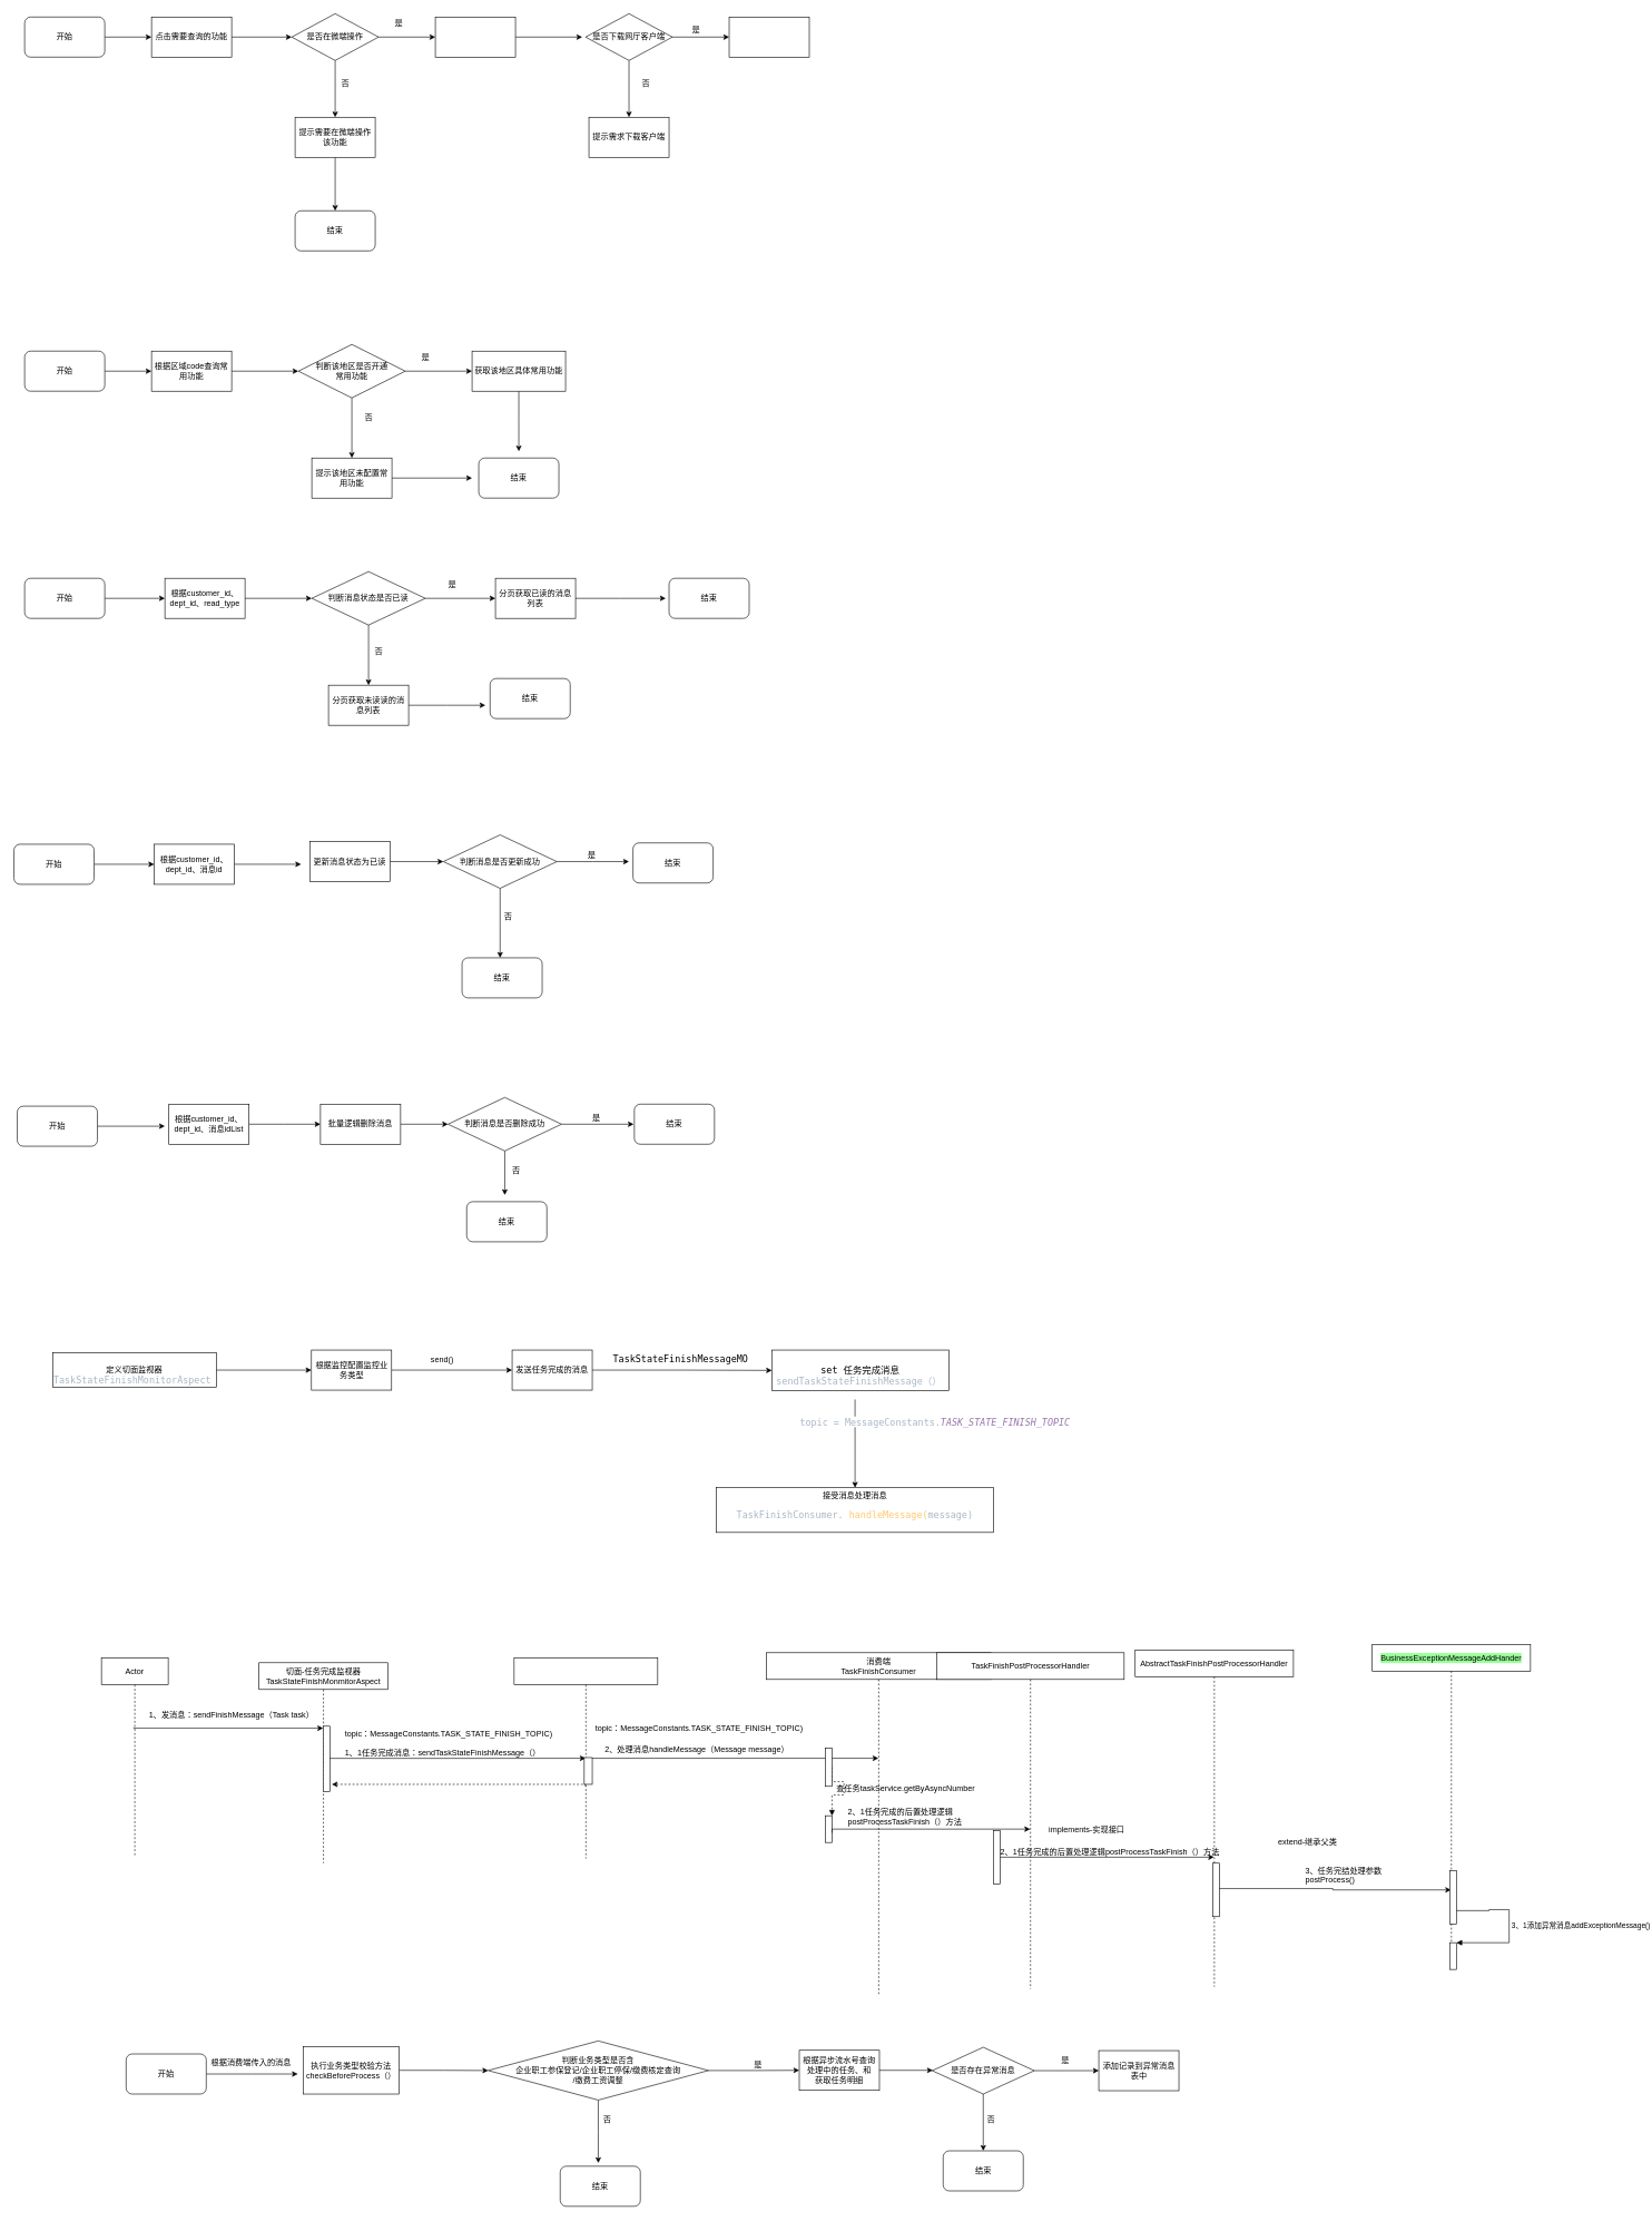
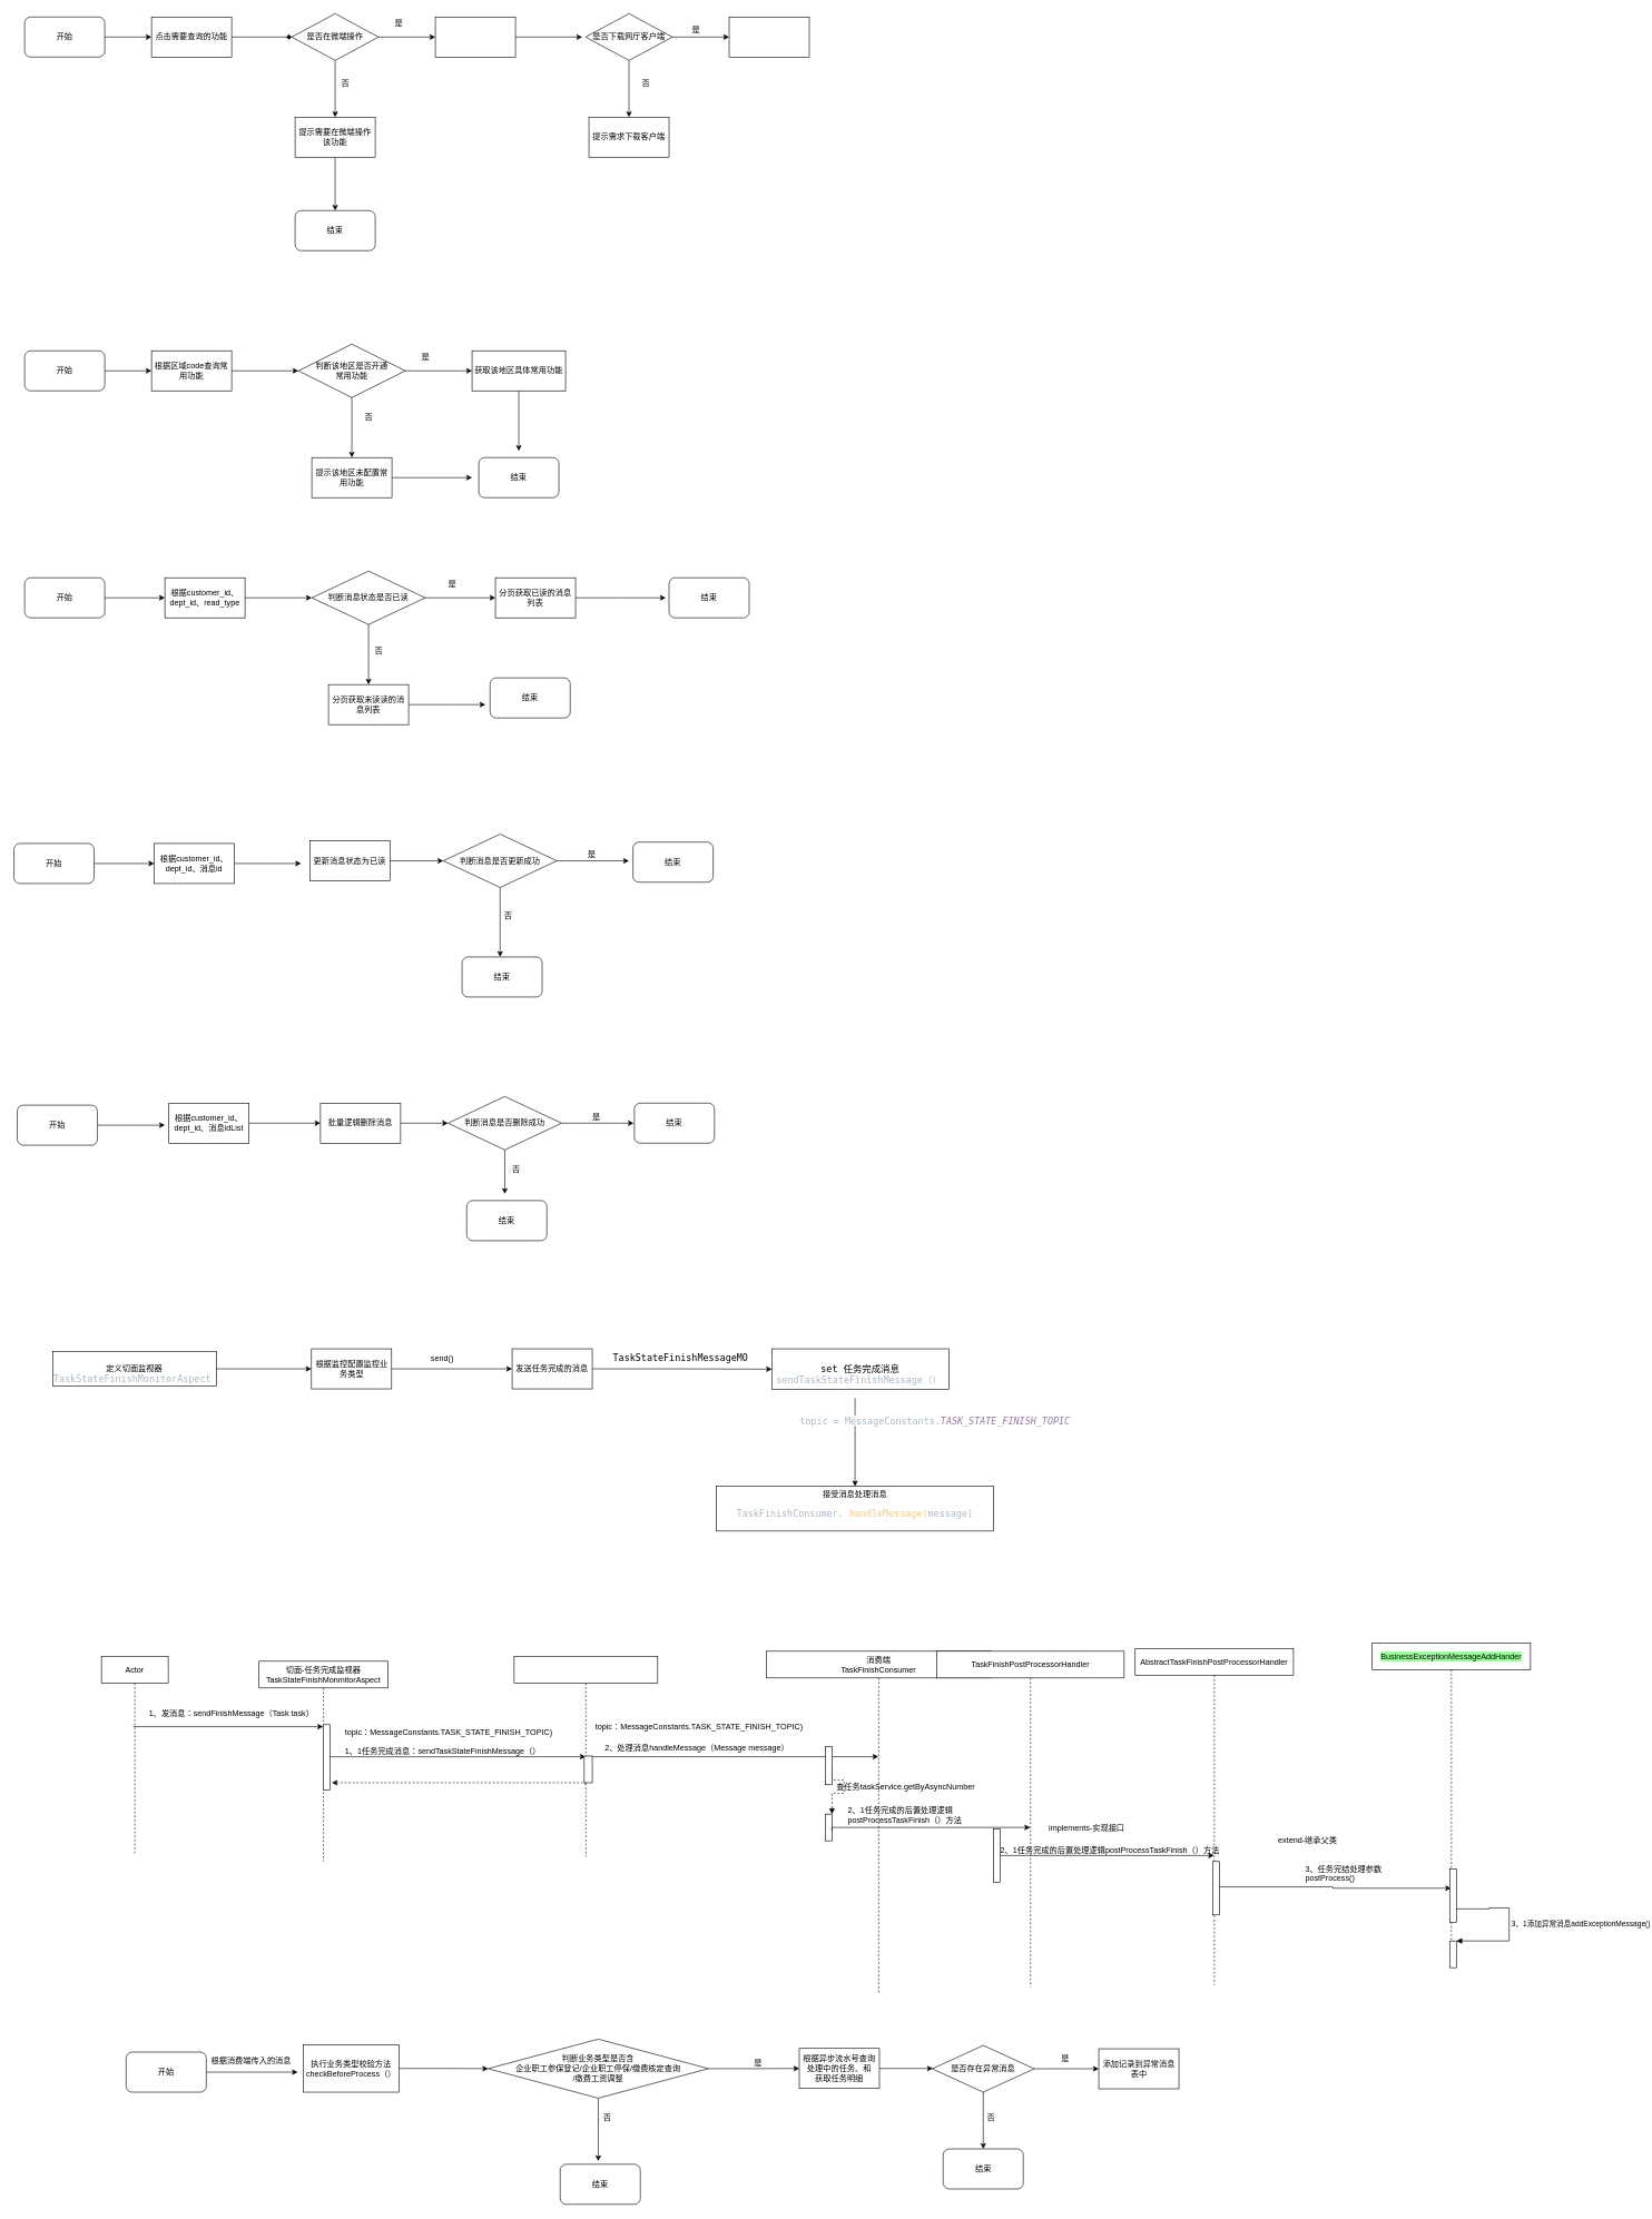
- <mxCell id="4" value="" style="edgeStyle=orthogonalEdgeStyle;rounded=0;orthogonalLoop=1;jettySize=auto;html=1;" parent="1" source="5" target="8" edge="1"><mxGeometry relative="1" as="geometry" /></mxCell>
+ <mxCell id="4" value="" style="edgeStyle=orthogonalEdgeStyle;rounded=0;orthogonalLoop=1;jettySize=auto;html=1;endArrow=diamond;" parent="1" source="5" target="8" edge="1"><mxGeometry relative="1" as="geometry" /></mxCell>
